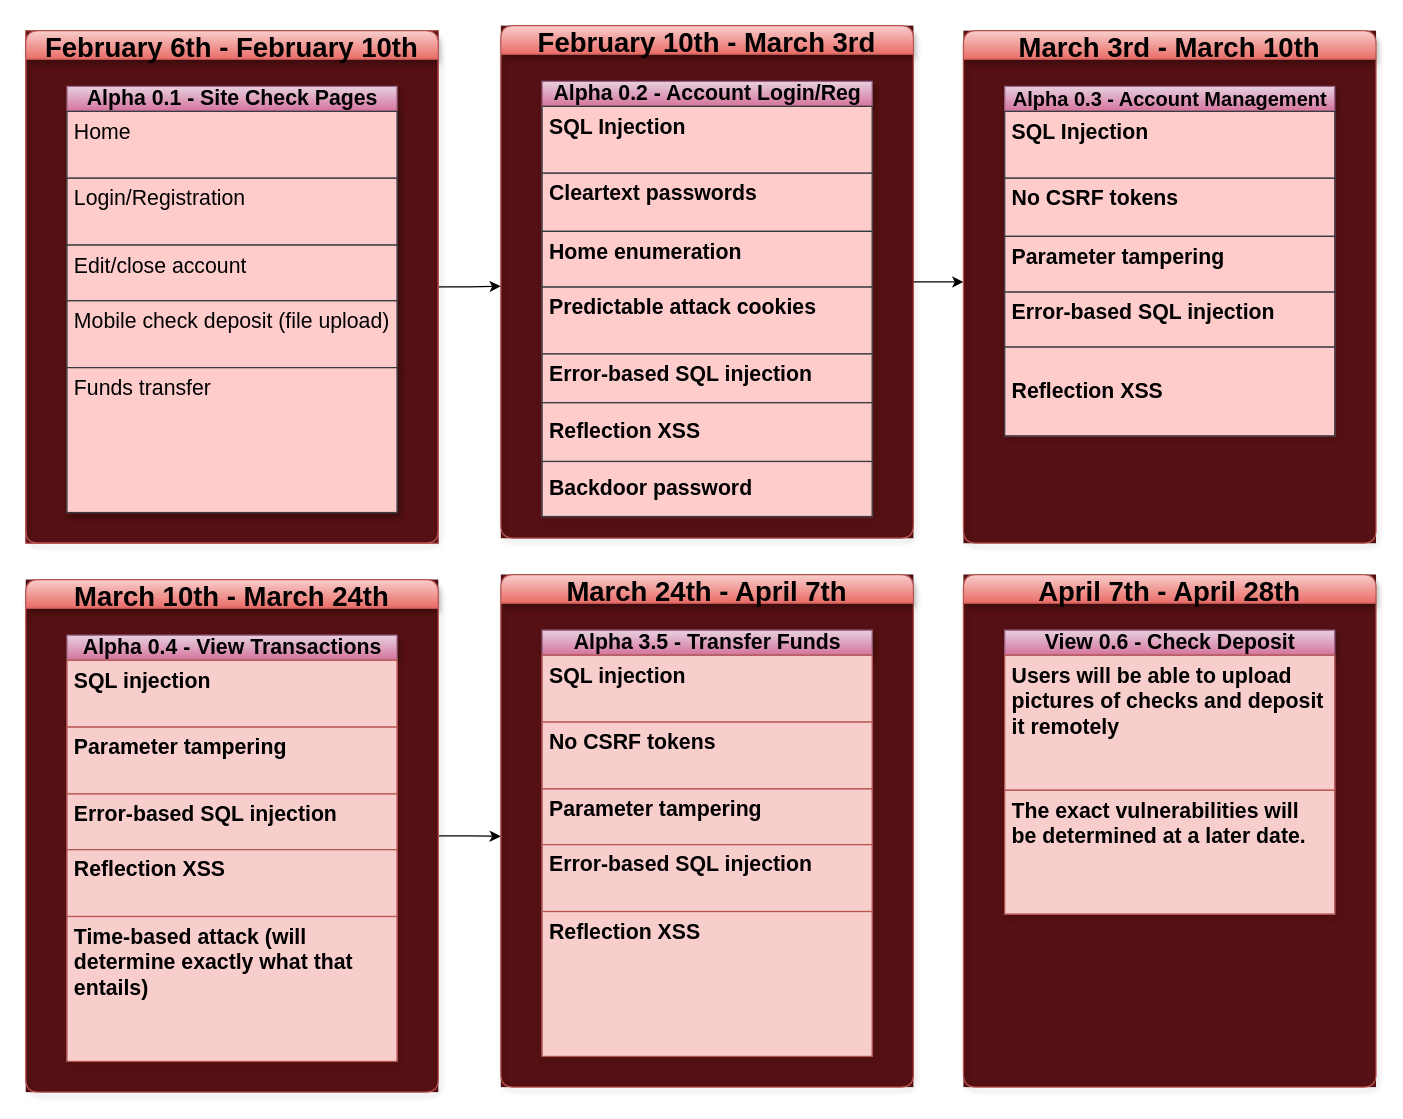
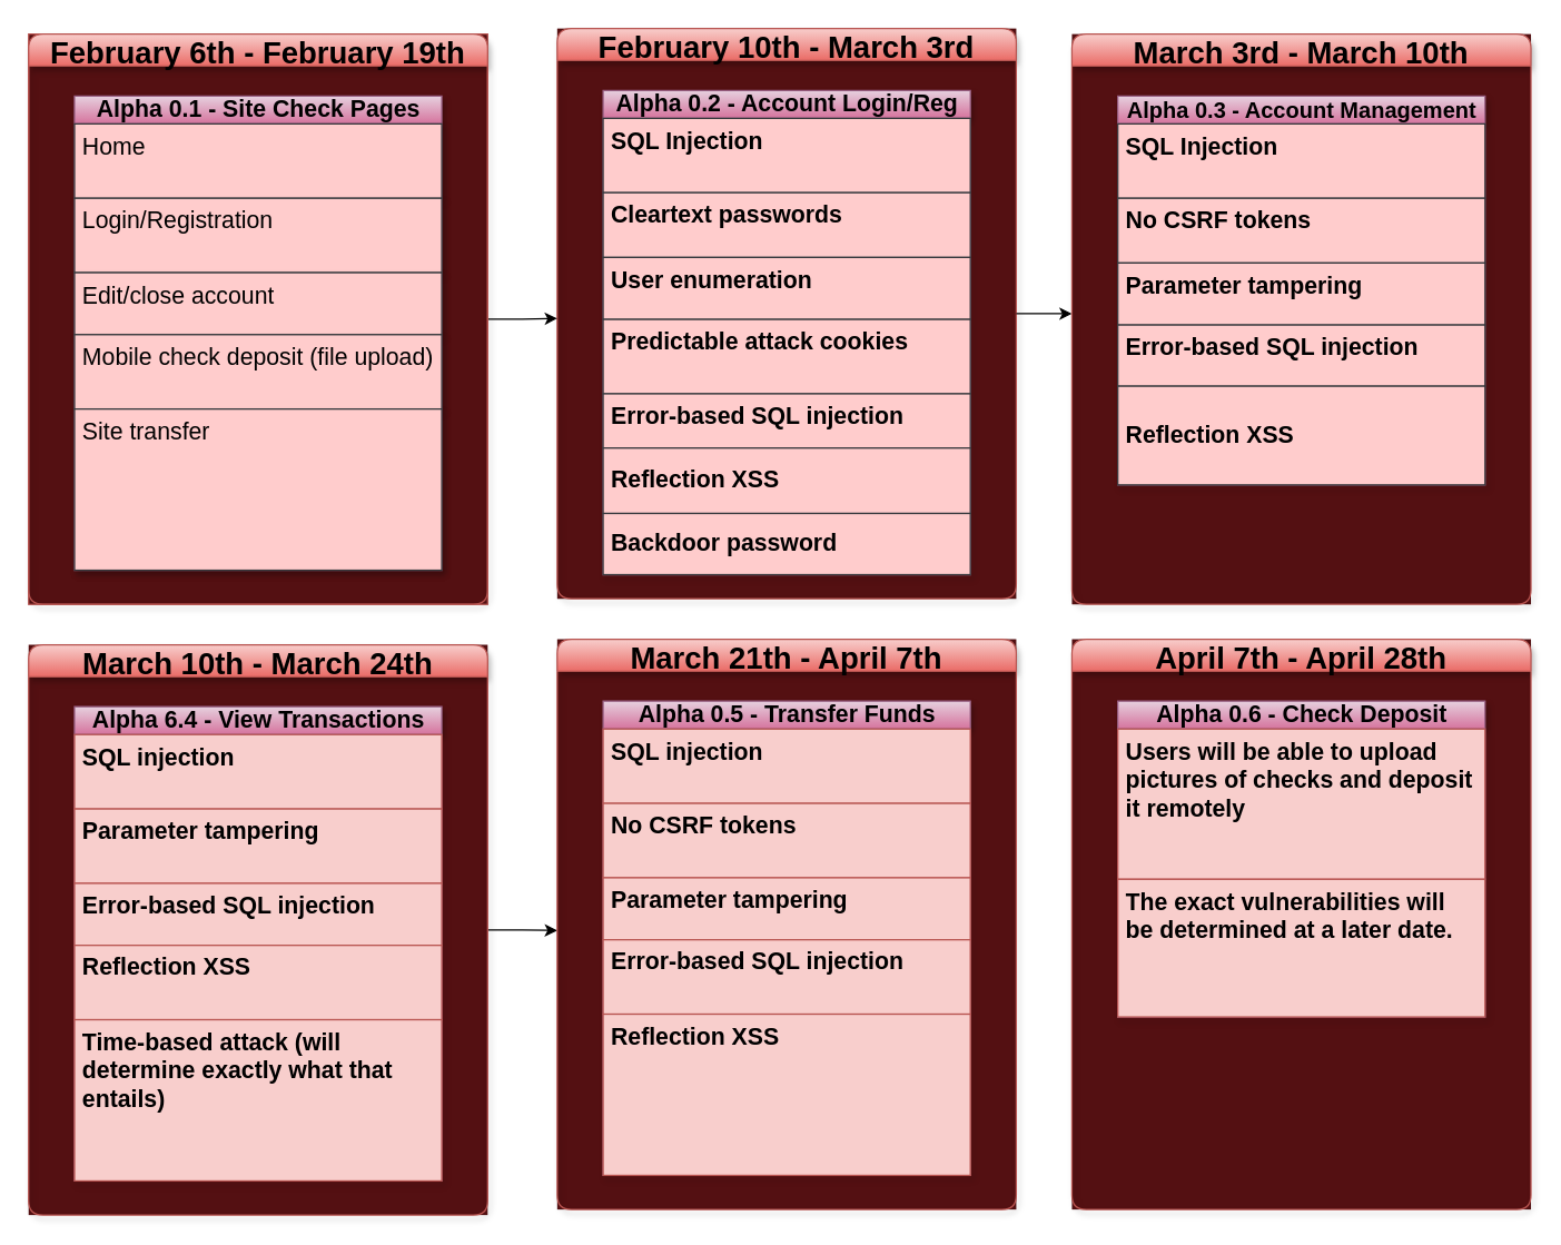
- <mxCell id="36" value="February 6th - February 10th" style="swimlane;fontSize=22;labelBackgroundColor=none;fillColor=#f8cecc;strokeColor=#b85450;startSize=23;gradientDirection=south;rounded=1;shadow=1;swimlaneFillColor=light-dark(transparent, #541012);gradientColor=#ea6b66;" parent="34" vertex="1"><mxGeometry width="330" height="410" as="geometry" /></mxCell>
+ <mxCell id="36" value="February 6th - February 19th" style="swimlane;fontSize=22;labelBackgroundColor=none;fillColor=#f8cecc;strokeColor=#b85450;startSize=23;gradientDirection=south;rounded=1;shadow=1;swimlaneFillColor=light-dark(transparent, #541012);gradientColor=#ea6b66;" parent="34" vertex="1"><mxGeometry width="330" height="410" as="geometry" /></mxCell>
- <mxCell id="7" value="Home enumeration" style="text;strokeColor=#36393d;fillColor=#ffcccc;align=left;verticalAlign=top;spacingLeft=4;spacingRight=4;overflow=hidden;rotatable=0;points=[[0,0.5],[1,0.5]];portConstraint=eastwest;whiteSpace=wrap;html=1;fontSize=17;fontFamily=Helvetica;fontStyle=1;" parent="4" vertex="1"><mxGeometry y="119.998" width="264" height="44.565" as="geometry" /></mxCell>
+ <mxCell id="7" value="User enumeration" style="text;strokeColor=#36393d;fillColor=#ffcccc;align=left;verticalAlign=top;spacingLeft=4;spacingRight=4;overflow=hidden;rotatable=0;points=[[0,0.5],[1,0.5]];portConstraint=eastwest;whiteSpace=wrap;html=1;fontSize=17;fontFamily=Helvetica;fontStyle=1;" parent="4" vertex="1"><mxGeometry y="119.998" width="264" height="44.565" as="geometry" /></mxCell>
- <mxCell id="42" value="Funds transfer" style="text;fillColor=#ffcccc;align=left;verticalAlign=top;spacingLeft=4;spacingRight=4;overflow=hidden;rotatable=0;points=[[0,0.5],[1,0.5]];portConstraint=eastwest;whiteSpace=wrap;html=1;fontSize=17;strokeColor=#36393d;shadow=1;" parent="37" vertex="1"><mxGeometry y="225" width="264" height="115.87" as="geometry" /></mxCell>
+ <mxCell id="42" value="Site transfer" style="text;fillColor=#ffcccc;align=left;verticalAlign=top;spacingLeft=4;spacingRight=4;overflow=hidden;rotatable=0;points=[[0,0.5],[1,0.5]];portConstraint=eastwest;whiteSpace=wrap;html=1;fontSize=17;strokeColor=#36393d;shadow=1;" parent="37" vertex="1"><mxGeometry y="225" width="264" height="115.87" as="geometry" /></mxCell>
- <mxCell id="22" value="March 24th - April 7th" style="swimlane;fontSize=22;fillColor=#f8cecc;fontColor=default;strokeColor=#b85450;gradientColor=#ea6b66;rounded=1;shadow=1;align=center;verticalAlign=middle;swimlaneFillColor=light-dark(transparent, #541012);fontFamily=Helvetica;fontStyle=1;labelBackgroundColor=none;gradientDirection=south;" parent="21" vertex="1"><mxGeometry width="330" height="410" as="geometry" /></mxCell>
+ <mxCell id="22" value="March 21th - April 7th" style="swimlane;fontSize=22;fillColor=#f8cecc;fontColor=default;strokeColor=#b85450;gradientColor=#ea6b66;rounded=1;shadow=1;align=center;verticalAlign=middle;swimlaneFillColor=light-dark(transparent, #541012);fontFamily=Helvetica;fontStyle=1;labelBackgroundColor=none;gradientDirection=south;" parent="21" vertex="1"><mxGeometry width="330" height="410" as="geometry" /></mxCell>
- <mxCell id="23" value="Alpha 3.5 - Transfer Funds" style="swimlane;childLayout=stackLayout;resizeParent=1;resizeParentMax=0;horizontal=1;startSize=20;horizontalStack=0;html=1;fontSize=17;fillColor=#e6d0de;strokeColor=#996185;shadow=1;align=center;verticalAlign=middle;fontFamily=Helvetica;fontColor=default;fontStyle=1;gradientColor=#d5739d;" parent="21" vertex="1"><mxGeometry x="33" y="44.565" width="264" height="340.87" as="geometry" /></mxCell>
+ <mxCell id="23" value="Alpha 0.5 - Transfer Funds" style="swimlane;childLayout=stackLayout;resizeParent=1;resizeParentMax=0;horizontal=1;startSize=20;horizontalStack=0;html=1;fontSize=17;fillColor=#e6d0de;strokeColor=#996185;shadow=1;align=center;verticalAlign=middle;fontFamily=Helvetica;fontColor=default;fontStyle=1;gradientColor=#d5739d;" parent="21" vertex="1"><mxGeometry x="33" y="44.565" width="264" height="340.87" as="geometry" /></mxCell>
- <mxCell id="31" value="View 0.6 - Check Deposit" style="swimlane;childLayout=stackLayout;resizeParent=1;resizeParentMax=0;horizontal=1;startSize=20;horizontalStack=0;html=1;fontSize=17;fillColor=#e6d0de;strokeColor=#996185;shadow=1;align=center;verticalAlign=middle;fontFamily=Helvetica;fontColor=default;fontStyle=1;gradientColor=#d5739d;" parent="29" vertex="1"><mxGeometry x="33" y="44.565" width="264" height="227" as="geometry" /></mxCell>
+ <mxCell id="31" value="Alpha 0.6 - Check Deposit" style="swimlane;childLayout=stackLayout;resizeParent=1;resizeParentMax=0;horizontal=1;startSize=20;horizontalStack=0;html=1;fontSize=17;fillColor=#e6d0de;strokeColor=#996185;shadow=1;align=center;verticalAlign=middle;fontFamily=Helvetica;fontColor=default;fontStyle=1;gradientColor=#d5739d;" parent="29" vertex="1"><mxGeometry x="33" y="44.565" width="264" height="227" as="geometry" /></mxCell>
- <mxCell id="15" value="Alpha 0.4 - View Transactions" style="swimlane;childLayout=stackLayout;resizeParent=1;resizeParentMax=0;horizontal=1;startSize=20;horizontalStack=0;html=1;fontSize=17;fillColor=#e6d0de;strokeColor=#996185;shadow=1;align=center;verticalAlign=middle;fontFamily=Helvetica;fontColor=default;fontStyle=1;gradientColor=#d5739d;" parent="12" vertex="1"><mxGeometry x="33" y="44.565" width="264" height="340.87" as="geometry" /></mxCell>
+ <mxCell id="15" value="Alpha 6.4 - View Transactions" style="swimlane;childLayout=stackLayout;resizeParent=1;resizeParentMax=0;horizontal=1;startSize=20;horizontalStack=0;html=1;fontSize=17;fillColor=#e6d0de;strokeColor=#996185;shadow=1;align=center;verticalAlign=middle;fontFamily=Helvetica;fontColor=default;fontStyle=1;gradientColor=#d5739d;" parent="12" vertex="1"><mxGeometry x="33" y="44.565" width="264" height="340.87" as="geometry" /></mxCell>
